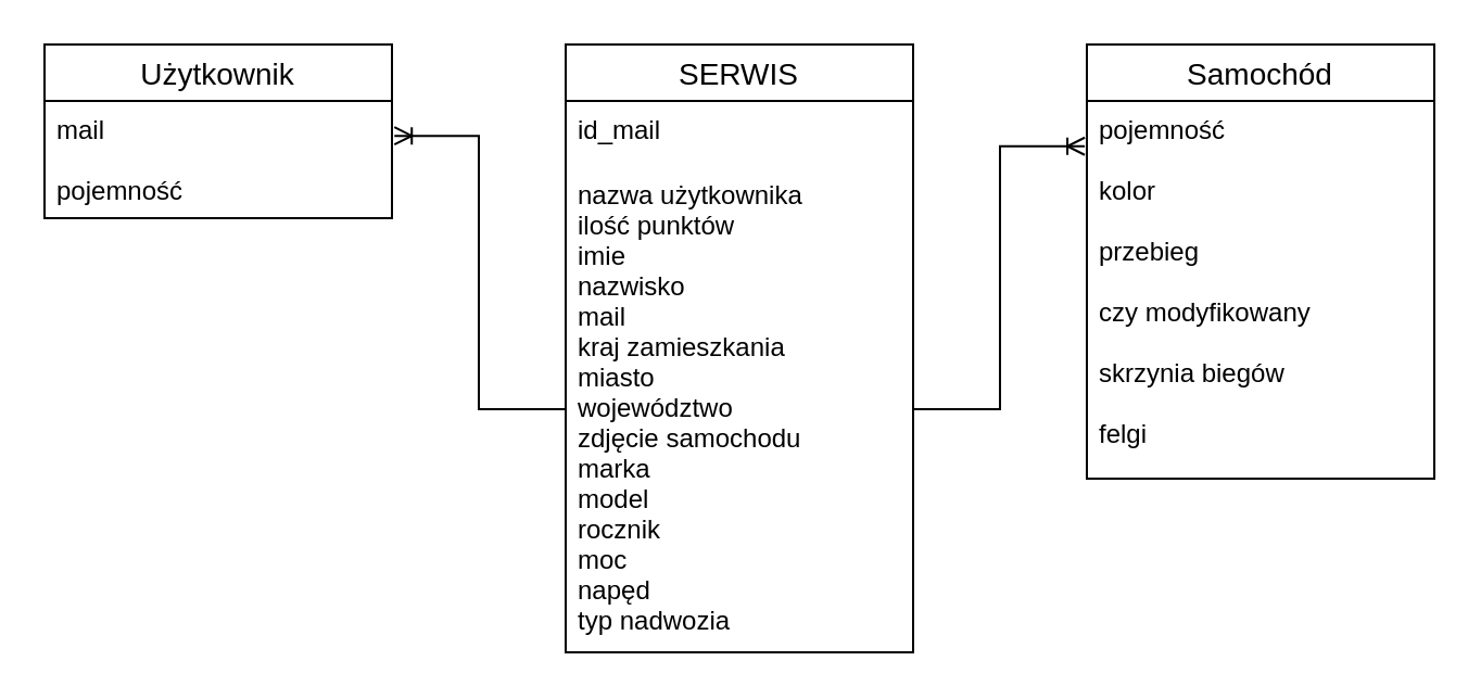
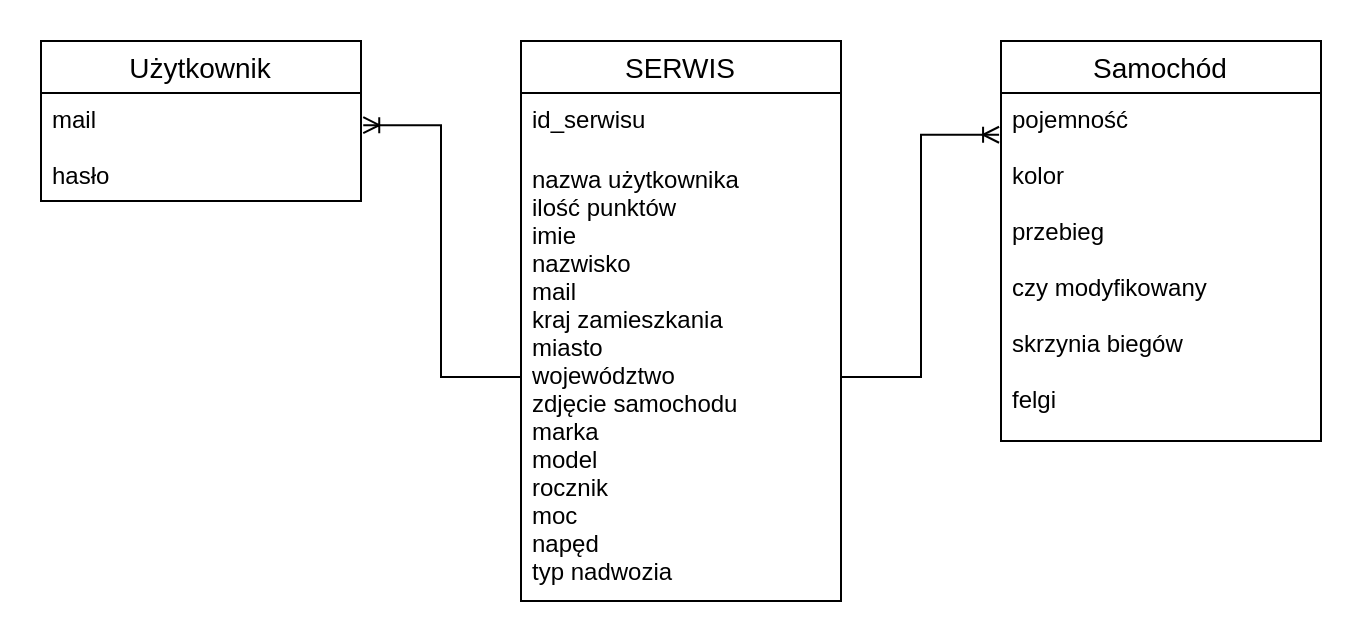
- <mxCell id="3" value="mail&#10;&#10;pojemność" style="text;strokeColor=none;fillColor=none;spacingLeft=4;spacingRight=4;overflow=hidden;rotatable=0;points=[[0,0.5],[1,0.5]];portConstraint=eastwest;fontSize=12;" parent="2" vertex="1"><mxGeometry y="26" width="160" height="54" as="geometry" /></mxCell>
+ <mxCell id="3" value="mail&#10;&#10;hasło" style="text;strokeColor=none;fillColor=none;spacingLeft=4;spacingRight=4;overflow=hidden;rotatable=0;points=[[0,0.5],[1,0.5]];portConstraint=eastwest;fontSize=12;" parent="2" vertex="1"><mxGeometry y="26" width="160" height="54" as="geometry" /></mxCell>
- <mxCell id="7" value="id_mail" style="text;strokeColor=none;fillColor=none;spacingLeft=4;spacingRight=4;overflow=hidden;rotatable=0;points=[[0,0.5],[1,0.5]];portConstraint=eastwest;fontSize=12;" parent="6" vertex="1"><mxGeometry y="26" width="160" height="30" as="geometry" /></mxCell>
+ <mxCell id="7" value="id_serwisu" style="text;strokeColor=none;fillColor=none;spacingLeft=4;spacingRight=4;overflow=hidden;rotatable=0;points=[[0,0.5],[1,0.5]];portConstraint=eastwest;fontSize=12;" parent="6" vertex="1"><mxGeometry y="26" width="160" height="30" as="geometry" /></mxCell>
